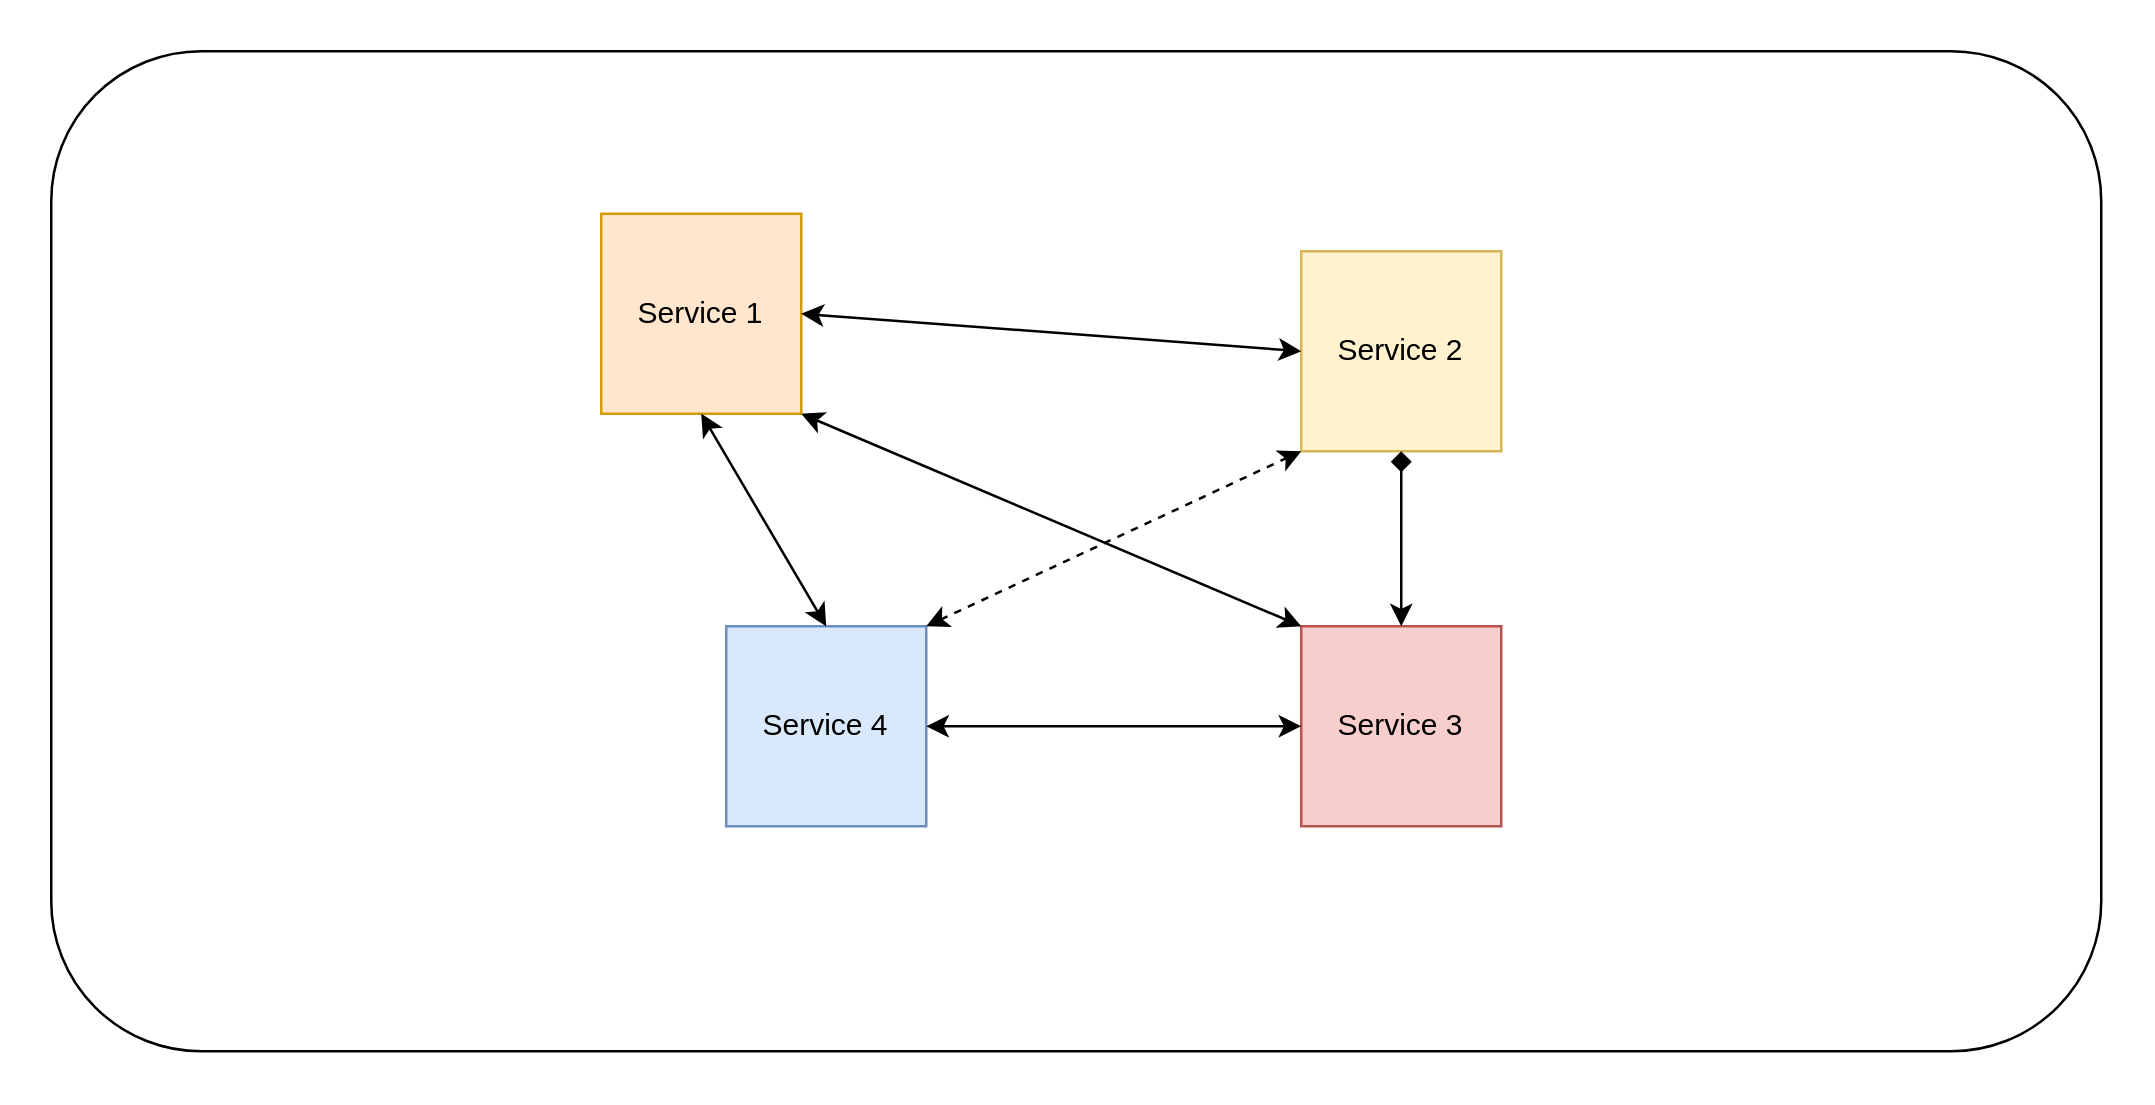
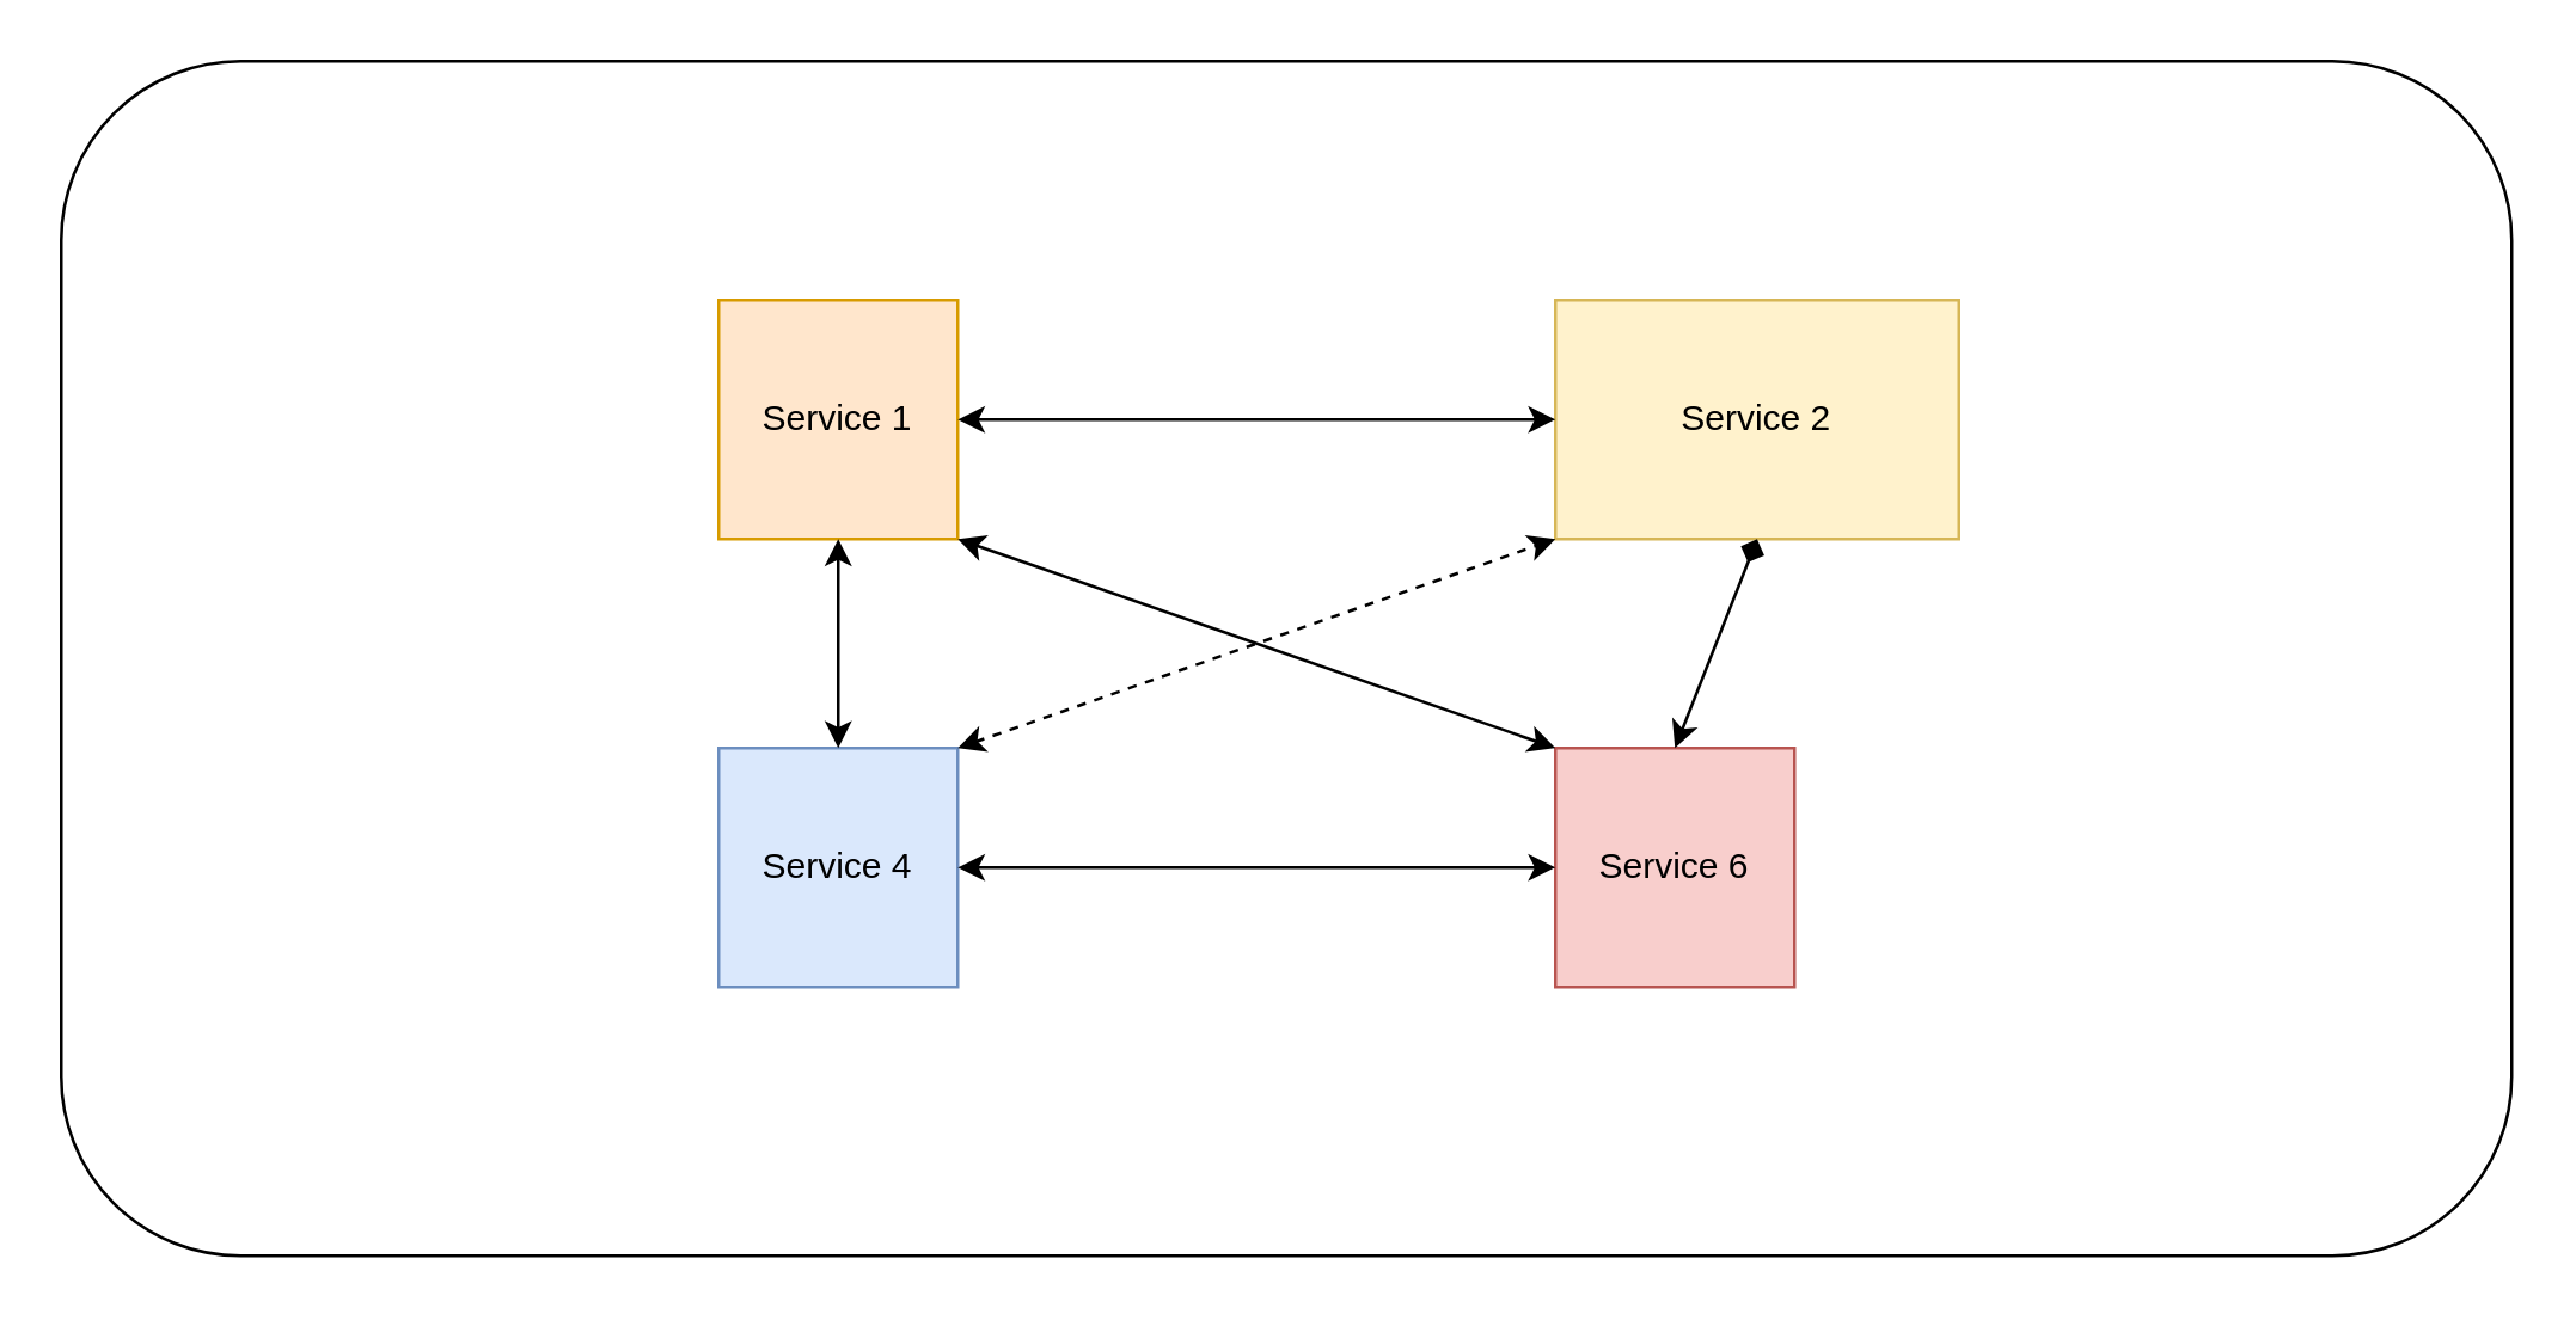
- <mxCell id="3" value="Service 1" style="whiteSpace=wrap;html=1;aspect=fixed;fillColor=#ffe6cc;strokeColor=#d79b00;" parent="1" vertex="1"><mxGeometry x="240" y="85" width="80" height="80" as="geometry" /></mxCell>
+ <mxCell id="3" value="Service 1" style="whiteSpace=wrap;html=1;aspect=fixed;fillColor=#ffe6cc;strokeColor=#d79b00;" parent="1" vertex="1"><mxGeometry x="240" y="100" width="80" height="80" as="geometry" /></mxCell>
- <mxCell id="4" value="Service 2" style="whiteSpace=wrap;html=1;aspect=fixed;fillColor=#fff2cc;strokeColor=#d6b656;" parent="1" vertex="1"><mxGeometry x="520" y="100" width="80" height="80" as="geometry" /></mxCell>
+ <mxCell id="4" value="Service 2" style="whiteSpace=wrap;html=1;aspect=fixed;fillColor=#fff2cc;strokeColor=#d6b656;" parent="1" vertex="1"><mxGeometry x="520" y="100" width="135" height="80" as="geometry" /></mxCell>
- <mxCell id="5" value="Service 4" style="whiteSpace=wrap;html=1;aspect=fixed;fillColor=#dae8fc;strokeColor=#6c8ebf;" parent="1" vertex="1"><mxGeometry x="290" y="250" width="80" height="80" as="geometry" /></mxCell>
+ <mxCell id="5" value="Service 4" style="whiteSpace=wrap;html=1;aspect=fixed;fillColor=#dae8fc;strokeColor=#6c8ebf;" parent="1" vertex="1"><mxGeometry x="240" y="250" width="80" height="80" as="geometry" /></mxCell>
- <mxCell id="6" value="Service 3" style="whiteSpace=wrap;html=1;aspect=fixed;fillColor=#f8cecc;strokeColor=#b85450;" parent="1" vertex="1"><mxGeometry x="520" y="250" width="80" height="80" as="geometry" /></mxCell>
+ <mxCell id="6" value="Service 6" style="whiteSpace=wrap;html=1;aspect=fixed;fillColor=#f8cecc;strokeColor=#b85450;" parent="1" vertex="1"><mxGeometry x="520" y="250" width="80" height="80" as="geometry" /></mxCell>
